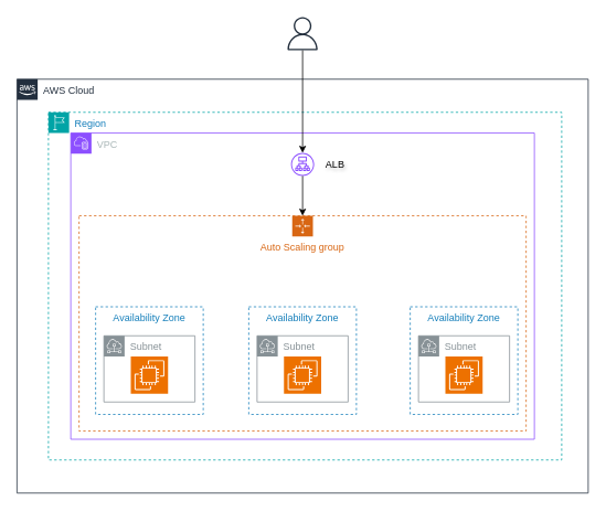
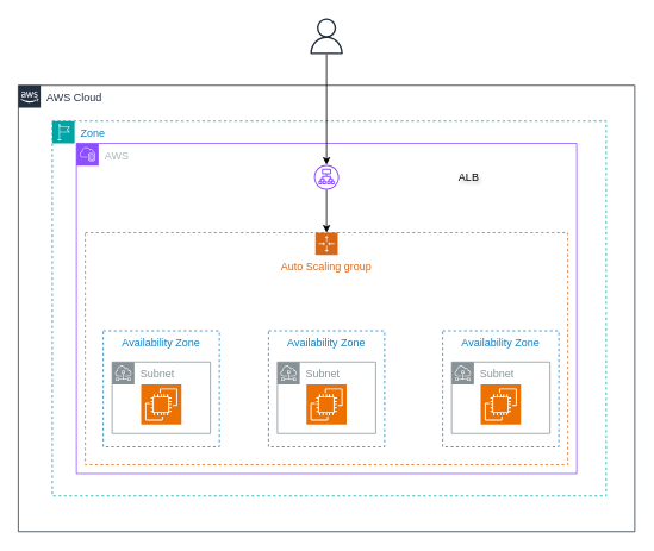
- <mxCell id="4" value="Region" style="points=[[0,0],[0.25,0],[0.5,0],[0.75,0],[1,0],[1,0.25],[1,0.5],[1,0.75],[1,1],[0.75,1],[0.5,1],[0.25,1],[0,1],[0,0.75],[0,0.5],[0,0.25]];outlineConnect=0;gradientColor=none;html=1;whiteSpace=wrap;fontSize=12;fontStyle=0;container=1;pointerEvents=0;collapsible=0;recursiveResize=0;shape=mxgraph.aws4.group;grIcon=mxgraph.aws4.group_region;strokeColor=#00A4A6;fillColor=none;verticalAlign=top;align=left;spacingLeft=30;fontColor=#147EBA;dashed=1;" vertex="1" parent="3"><mxGeometry x="38" y="40" width="620" height="420" as="geometry" /></mxCell>
+ <mxCell id="4" value="Zone" style="points=[[0,0],[0.25,0],[0.5,0],[0.75,0],[1,0],[1,0.25],[1,0.5],[1,0.75],[1,1],[0.75,1],[0.5,1],[0.25,1],[0,1],[0,0.75],[0,0.5],[0,0.25]];outlineConnect=0;gradientColor=none;html=1;whiteSpace=wrap;fontSize=12;fontStyle=0;container=1;pointerEvents=0;collapsible=0;recursiveResize=0;shape=mxgraph.aws4.group;grIcon=mxgraph.aws4.group_region;strokeColor=#00A4A6;fillColor=none;verticalAlign=top;align=left;spacingLeft=30;fontColor=#147EBA;dashed=1;" vertex="1" parent="3"><mxGeometry x="38" y="40" width="620" height="420" as="geometry" /></mxCell>
- <mxCell id="2" value="VPC" style="points=[[0,0],[0.25,0],[0.5,0],[0.75,0],[1,0],[1,0.25],[1,0.5],[1,0.75],[1,1],[0.75,1],[0.5,1],[0.25,1],[0,1],[0,0.75],[0,0.5],[0,0.25]];outlineConnect=0;gradientColor=none;html=1;whiteSpace=wrap;fontSize=12;fontStyle=0;container=1;pointerEvents=0;collapsible=0;recursiveResize=0;shape=mxgraph.aws4.group;grIcon=mxgraph.aws4.group_vpc2;strokeColor=#8C4FFF;fillColor=none;verticalAlign=top;align=left;spacingLeft=30;fontColor=#AAB7B8;dashed=0;" vertex="1" parent="1"><mxGeometry x="85" y="160" width="560" height="370" as="geometry" /></mxCell>
+ <mxCell id="2" value="AWS" style="points=[[0,0],[0.25,0],[0.5,0],[0.75,0],[1,0],[1,0.25],[1,0.5],[1,0.75],[1,1],[0.75,1],[0.5,1],[0.25,1],[0,1],[0,0.75],[0,0.5],[0,0.25]];outlineConnect=0;gradientColor=none;html=1;whiteSpace=wrap;fontSize=12;fontStyle=0;container=1;pointerEvents=0;collapsible=0;recursiveResize=0;shape=mxgraph.aws4.group;grIcon=mxgraph.aws4.group_vpc2;strokeColor=#8C4FFF;fillColor=none;verticalAlign=top;align=left;spacingLeft=30;fontColor=#AAB7B8;dashed=0;" vertex="1" parent="1"><mxGeometry x="85" y="160" width="560" height="370" as="geometry" /></mxCell>
- <mxCell id="6" value="ALB" style="text;html=1;align=center;verticalAlign=middle;resizable=0;points=[];autosize=1;strokeColor=none;fillColor=none;fontColor=light-dark(#000000,#8C4FFF);labelBackgroundColor=none;textShadow=1;" vertex="1" parent="4"><mxGeometry x="321" y="48" width="50" height="30" as="geometry" /></mxCell>
+ <mxCell id="6" value="ALB" style="text;html=1;align=center;verticalAlign=middle;resizable=0;points=[];autosize=1;strokeColor=none;fillColor=none;fontColor=light-dark(#000000,#8C4FFF);labelBackgroundColor=none;textShadow=1;" vertex="1" parent="4"><mxGeometry x="441" y="48" width="50" height="30" as="geometry" /></mxCell>
